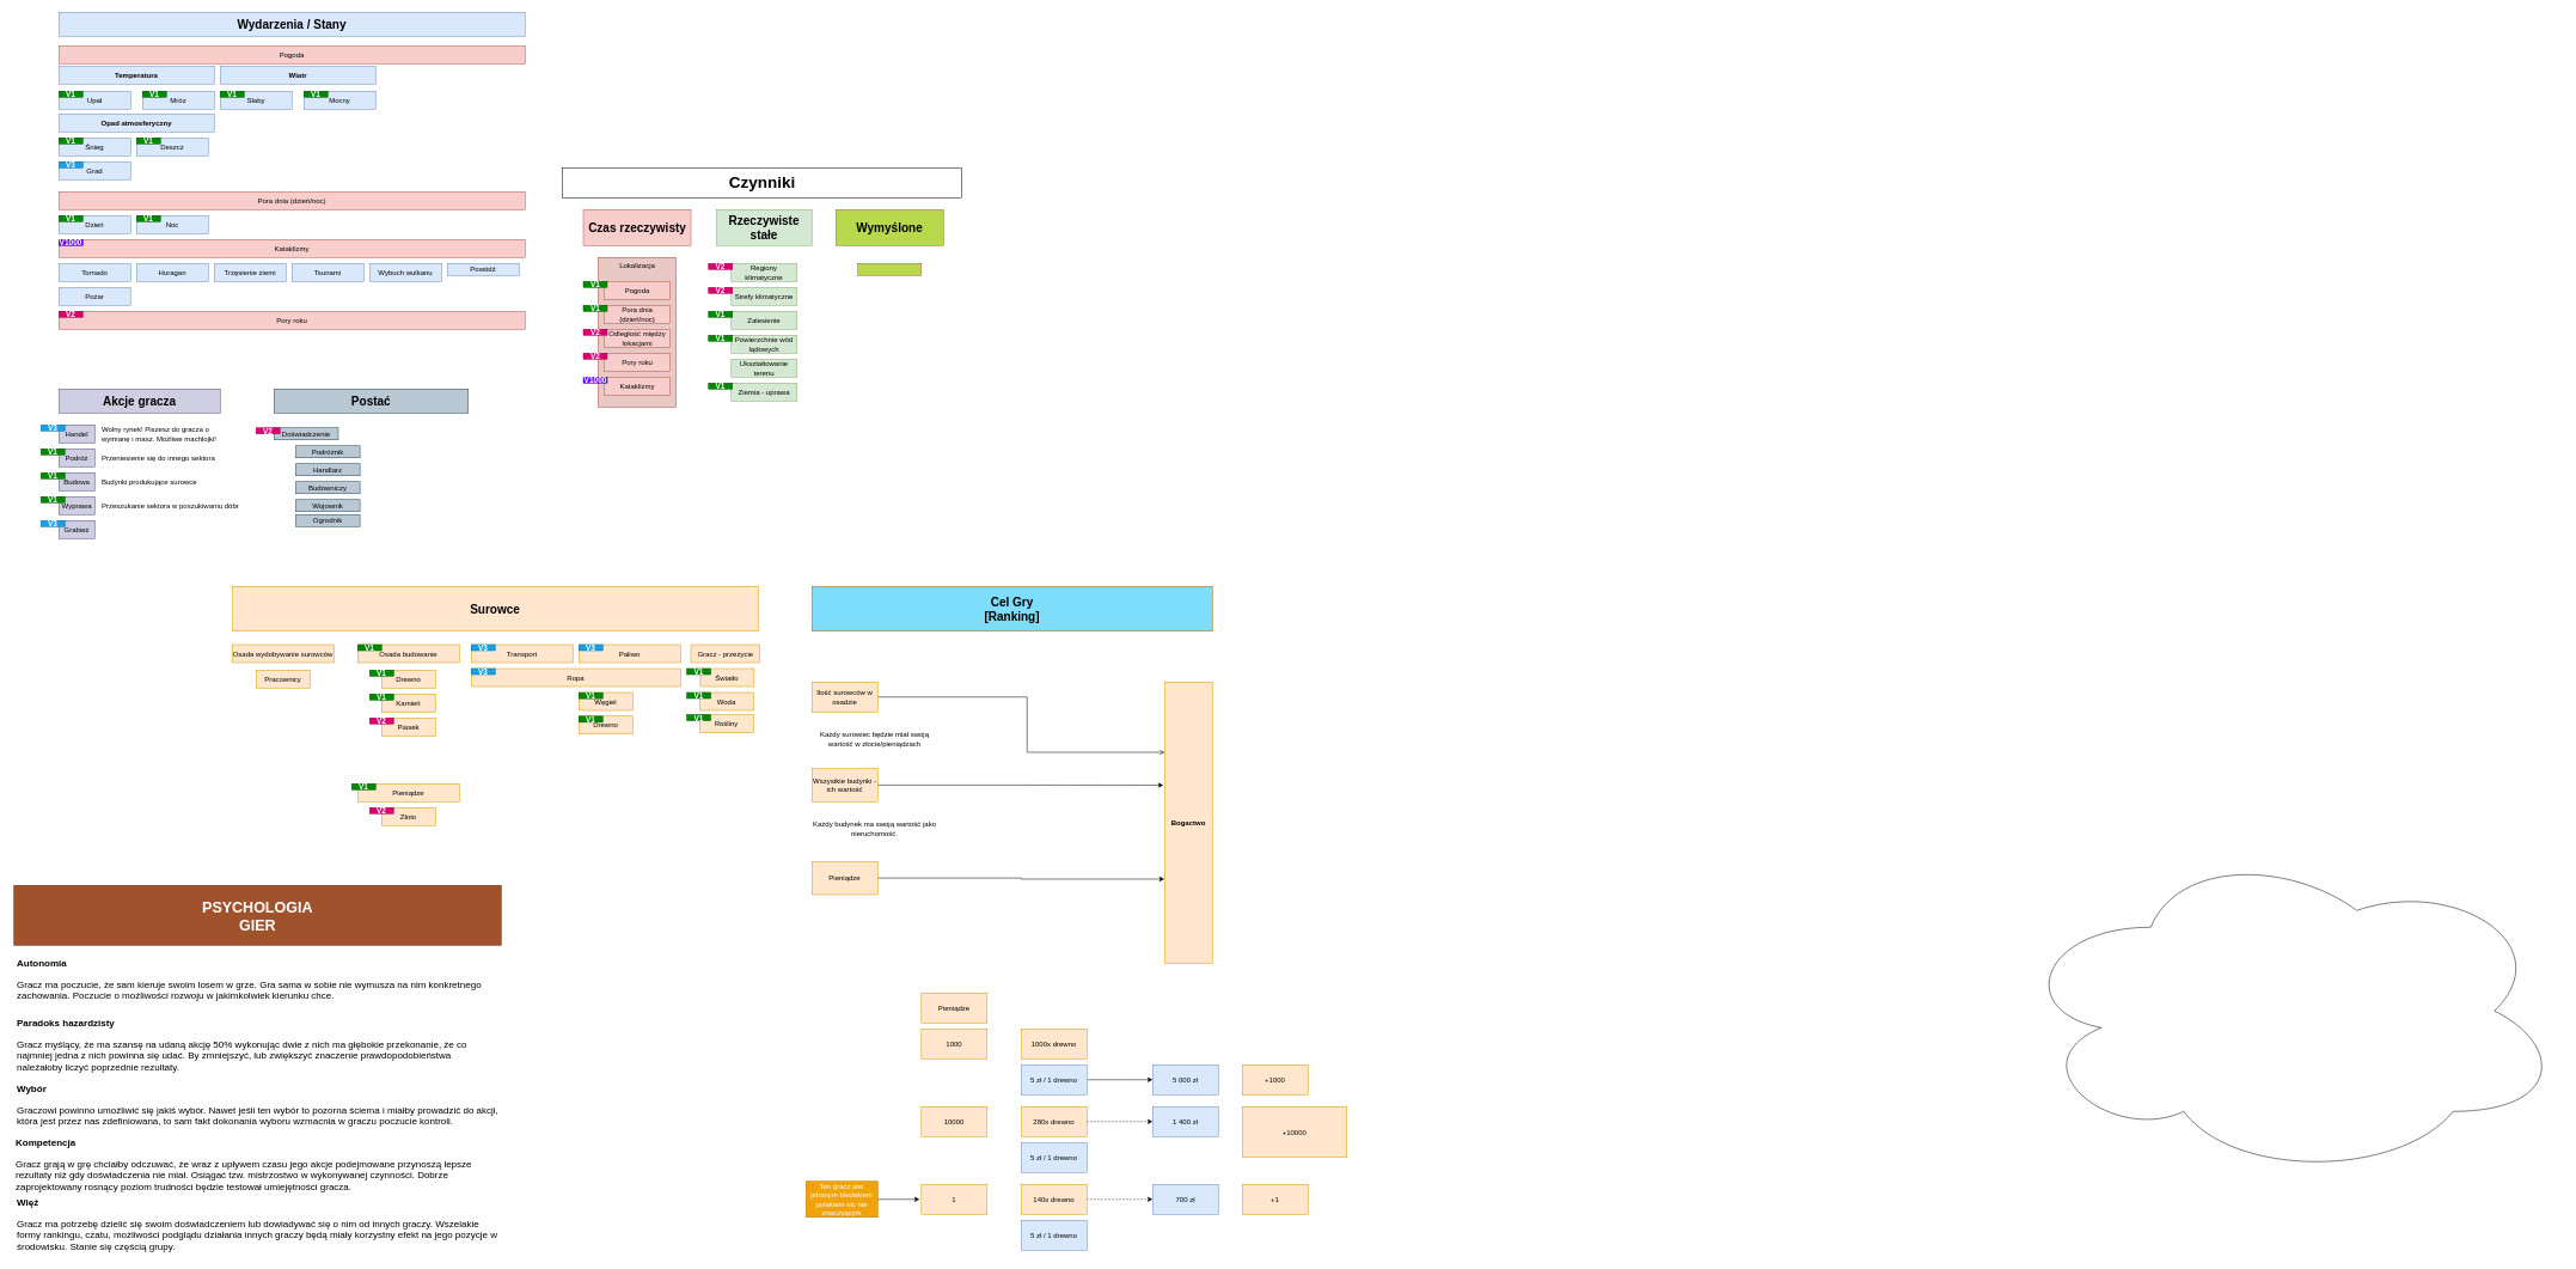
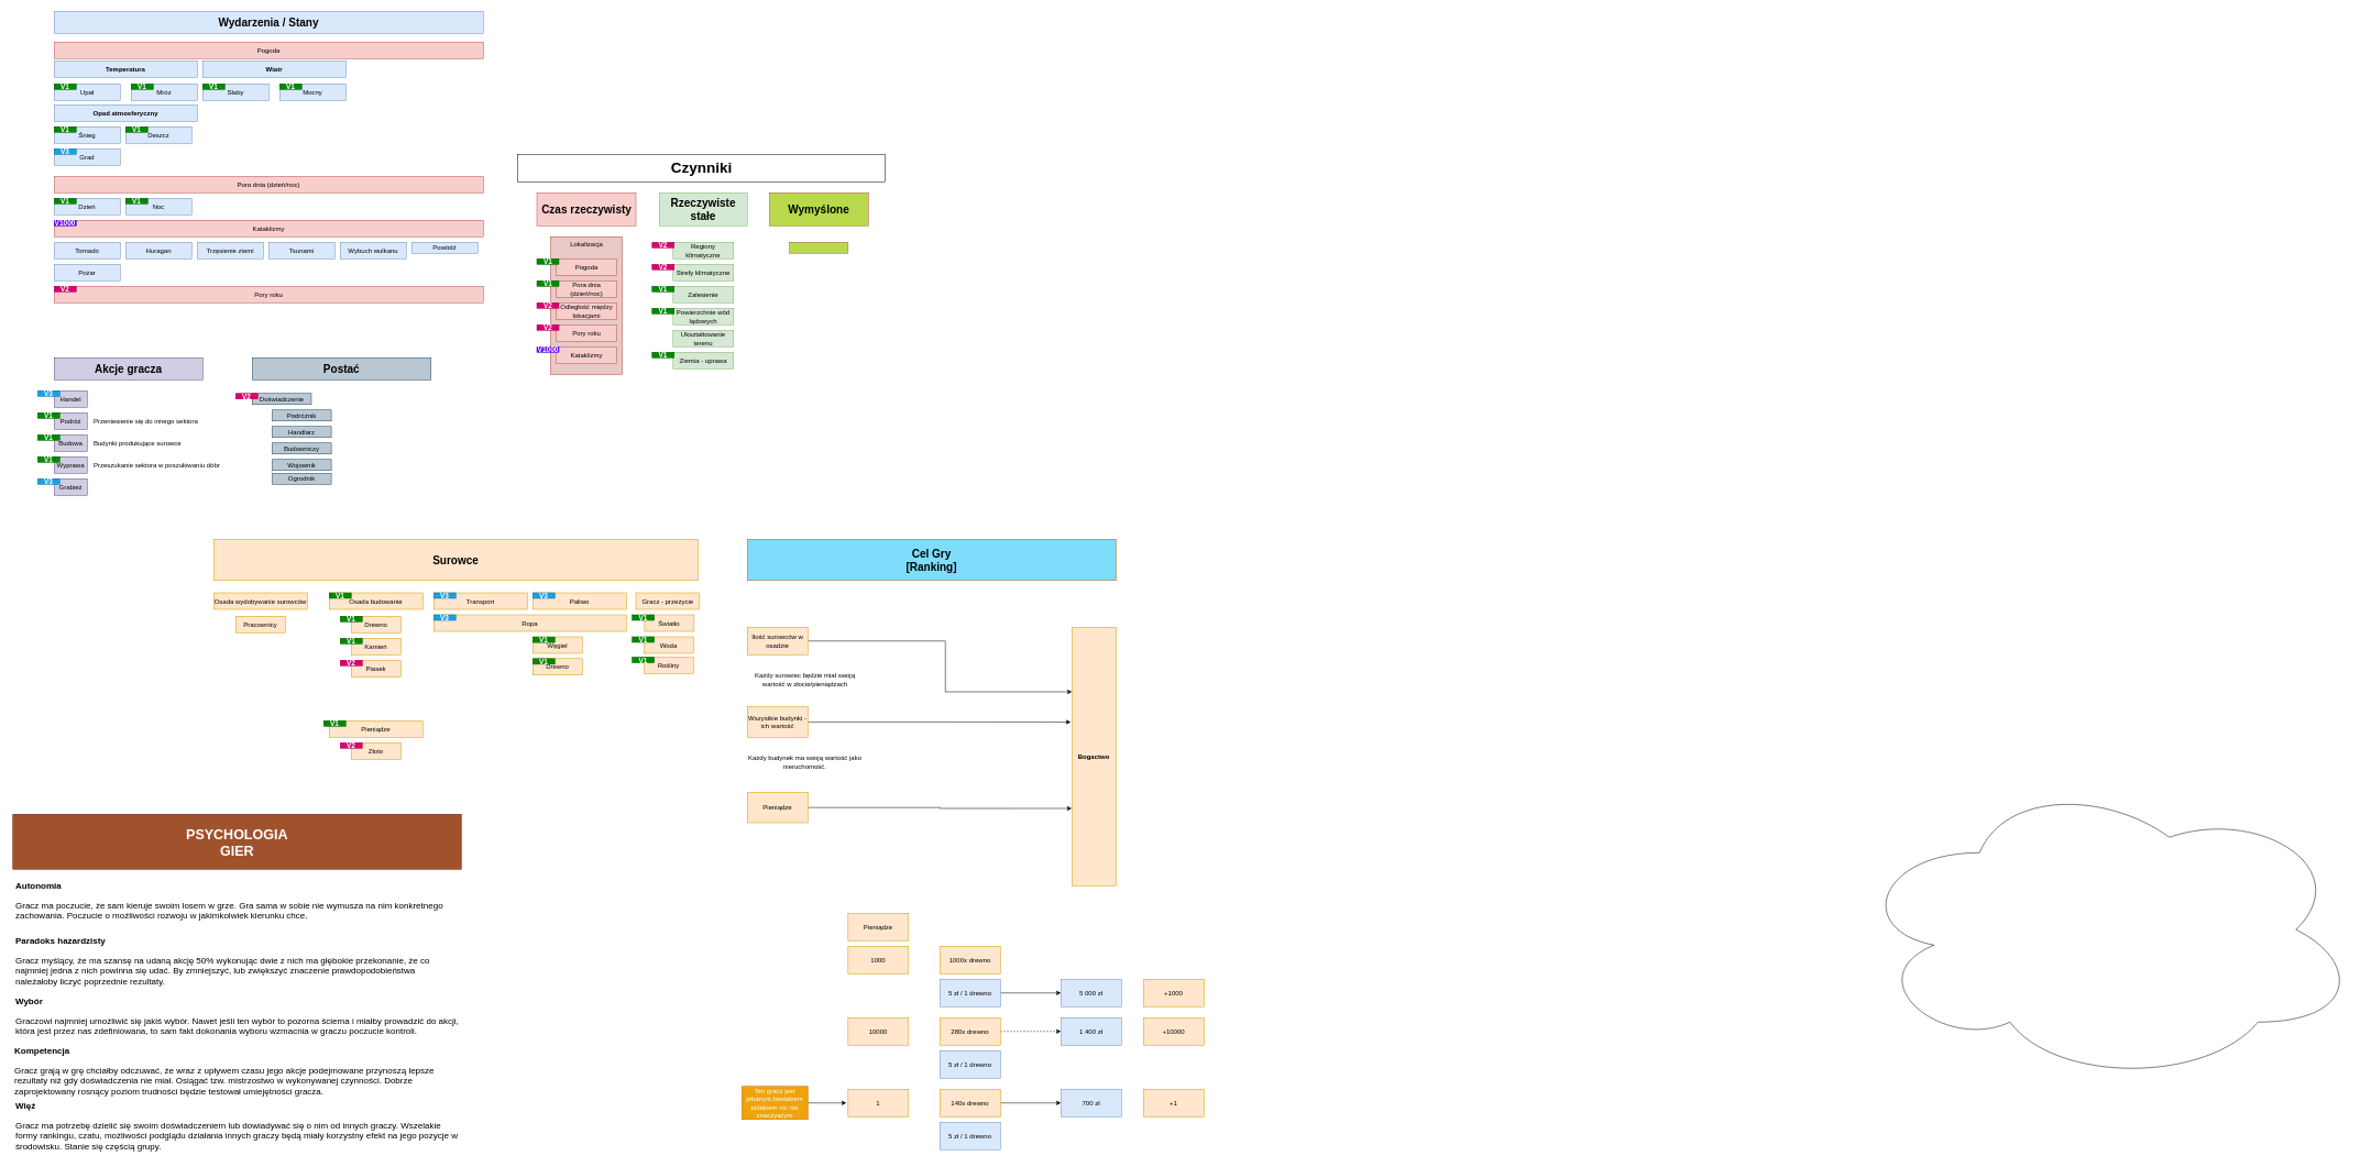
- <mxCell id="68" value="Wolny rynek! Piszesz do gracza o wymianę i masz. Możliwe machlojki!" style="text;html=1;strokeColor=none;fillColor=none;align=left;verticalAlign=middle;whiteSpace=wrap;rounded=0;fontSize=12;" parent="1" vertex="1"><mxGeometry x="168" y="715" width="230" height="20" as="geometry" /></mxCell>
- <mxCell id="72" style="edgeStyle=orthogonalEdgeStyle;rounded=0;orthogonalLoop=1;jettySize=auto;html=1;entryX=0;entryY=0.25;entryDx=0;entryDy=0;fontSize=12;endArrow=open;" parent="1" source="73" target="71" edge="1"><mxGeometry relative="1" as="geometry"><Array as="points"><mxPoint x="1718" y="1165" /><mxPoint x="1718" y="1257" /></Array></mxGeometry></mxCell>
+ <mxCell id="72" style="edgeStyle=orthogonalEdgeStyle;rounded=0;orthogonalLoop=1;jettySize=auto;html=1;entryX=0;entryY=0.25;entryDx=0;entryDy=0;fontSize=12;" parent="1" source="73" target="71" edge="1"><mxGeometry relative="1" as="geometry"><Array as="points"><mxPoint x="1718" y="1165" /><mxPoint x="1718" y="1257" /></Array></mxGeometry></mxCell>
- <mxCell id="154" value="&lt;h1 style=&quot;font-size: 16px&quot;&gt;Wybór&lt;/h1&gt;&lt;p style=&quot;font-size: 16px&quot;&gt;Graczowi powinno umożliwić się jakiś wybór. Nawet jeśli ten wybór to pozorna ściema i miałby prowadzić do akcji, która jest przez nas zdefiniowana, to sam fakt dokonania wyboru wzmacnia w graczu poczucie kontroli.&lt;/p&gt;" style="text;html=1;strokeColor=none;fillColor=none;spacing=5;spacingTop=-20;whiteSpace=wrap;overflow=hidden;rounded=0;fontSize=16;" parent="1" vertex="1"><mxGeometry x="23" y="1810" width="815" height="100" as="geometry" /></mxCell>
+ <mxCell id="154" value="&lt;h1 style=&quot;font-size: 16px&quot;&gt;Wybór&lt;/h1&gt;&lt;p style=&quot;font-size: 16px&quot;&gt;Graczowi najmniej umożliwić się jakiś wybór. Nawet jeśli ten wybór to pozorna ściema i miałby prowadzić do akcji, która jest przez nas zdefiniowana, to sam fakt dokonania wyboru wzmacnia w graczu poczucie kontroli.&lt;/p&gt;" style="text;html=1;strokeColor=none;fillColor=none;spacing=5;spacingTop=-20;whiteSpace=wrap;overflow=hidden;rounded=0;fontSize=16;" parent="1" vertex="1"><mxGeometry x="23" y="1810" width="815" height="100" as="geometry" /></mxCell>
- <mxCell id="145" value="+10000" style="text;html=1;strokeColor=#d79b00;align=center;verticalAlign=middle;whiteSpace=wrap;rounded=0;fillColor=#ffe6cc;" parent="1" vertex="1"><mxGeometry x="2078" y="1850" width="175" height="85" as="geometry" /></mxCell>
+ <mxCell id="145" value="+10000" style="text;html=1;strokeColor=#d79b00;align=center;verticalAlign=middle;whiteSpace=wrap;rounded=0;fillColor=#ffe6cc;" parent="1" vertex="1"><mxGeometry x="2078" y="1850" width="110" height="50" as="geometry" /></mxCell>
- <mxCell id="132" style="edgeStyle=orthogonalEdgeStyle;rounded=0;orthogonalLoop=1;jettySize=auto;html=1;entryX=0;entryY=0.5;entryDx=0;entryDy=0;fontSize=12;dashed=1;" parent="1" source="133" target="134" edge="1"><mxGeometry relative="1" as="geometry" /></mxCell>
+ <mxCell id="132" style="edgeStyle=orthogonalEdgeStyle;rounded=0;orthogonalLoop=1;jettySize=auto;html=1;entryX=0;entryY=0.5;entryDx=0;entryDy=0;fontSize=12;" parent="1" source="133" target="134" edge="1"><mxGeometry relative="1" as="geometry" /></mxCell>
